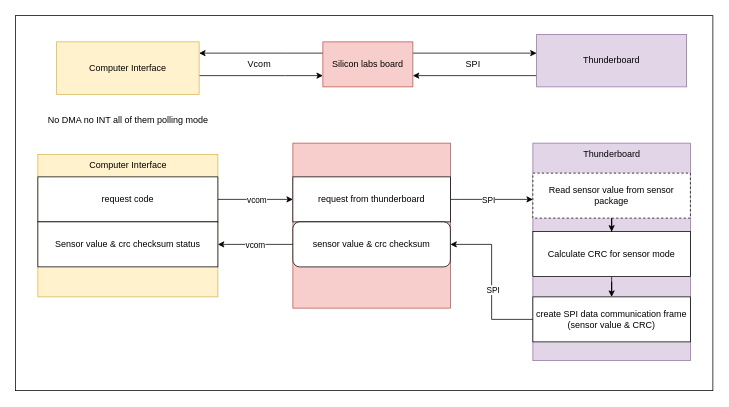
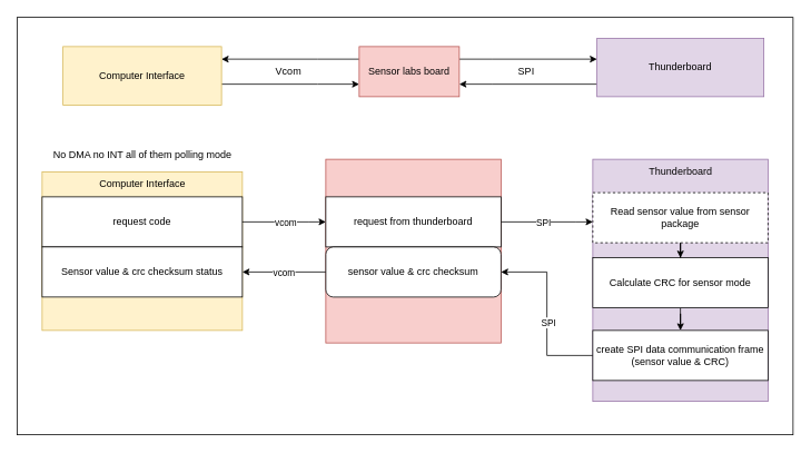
- <mxCell id="30" value="Silicon labs board" style="whiteSpace=wrap;html=1;fillColor=#f8cecc;strokeColor=#b85450;" parent="1" vertex="1"><mxGeometry x="430" y="55" width="120" height="60" as="geometry" /></mxCell>
+ <mxCell id="30" value="Sensor labs board" style="whiteSpace=wrap;html=1;fillColor=#f8cecc;strokeColor=#b85450;" parent="1" vertex="1"><mxGeometry x="430" y="55" width="120" height="60" as="geometry" /></mxCell>
- <mxCell id="25" value="No DMA no INT all of them polling mode" style="text;html=1;align=center;verticalAlign=middle;resizable=0;points=[];autosize=1;strokeColor=none;fillColor=none;" parent="1" vertex="1"><mxGeometry x="50" y="145" width="240" height="30" as="geometry" /></mxCell>
+ <mxCell id="25" value="No DMA no INT all of them polling mode" style="text;html=1;align=center;verticalAlign=middle;resizable=0;points=[];autosize=1;strokeColor=none;fillColor=none;" parent="1" vertex="1"><mxGeometry x="50" y="170" width="240" height="30" as="geometry" /></mxCell>
